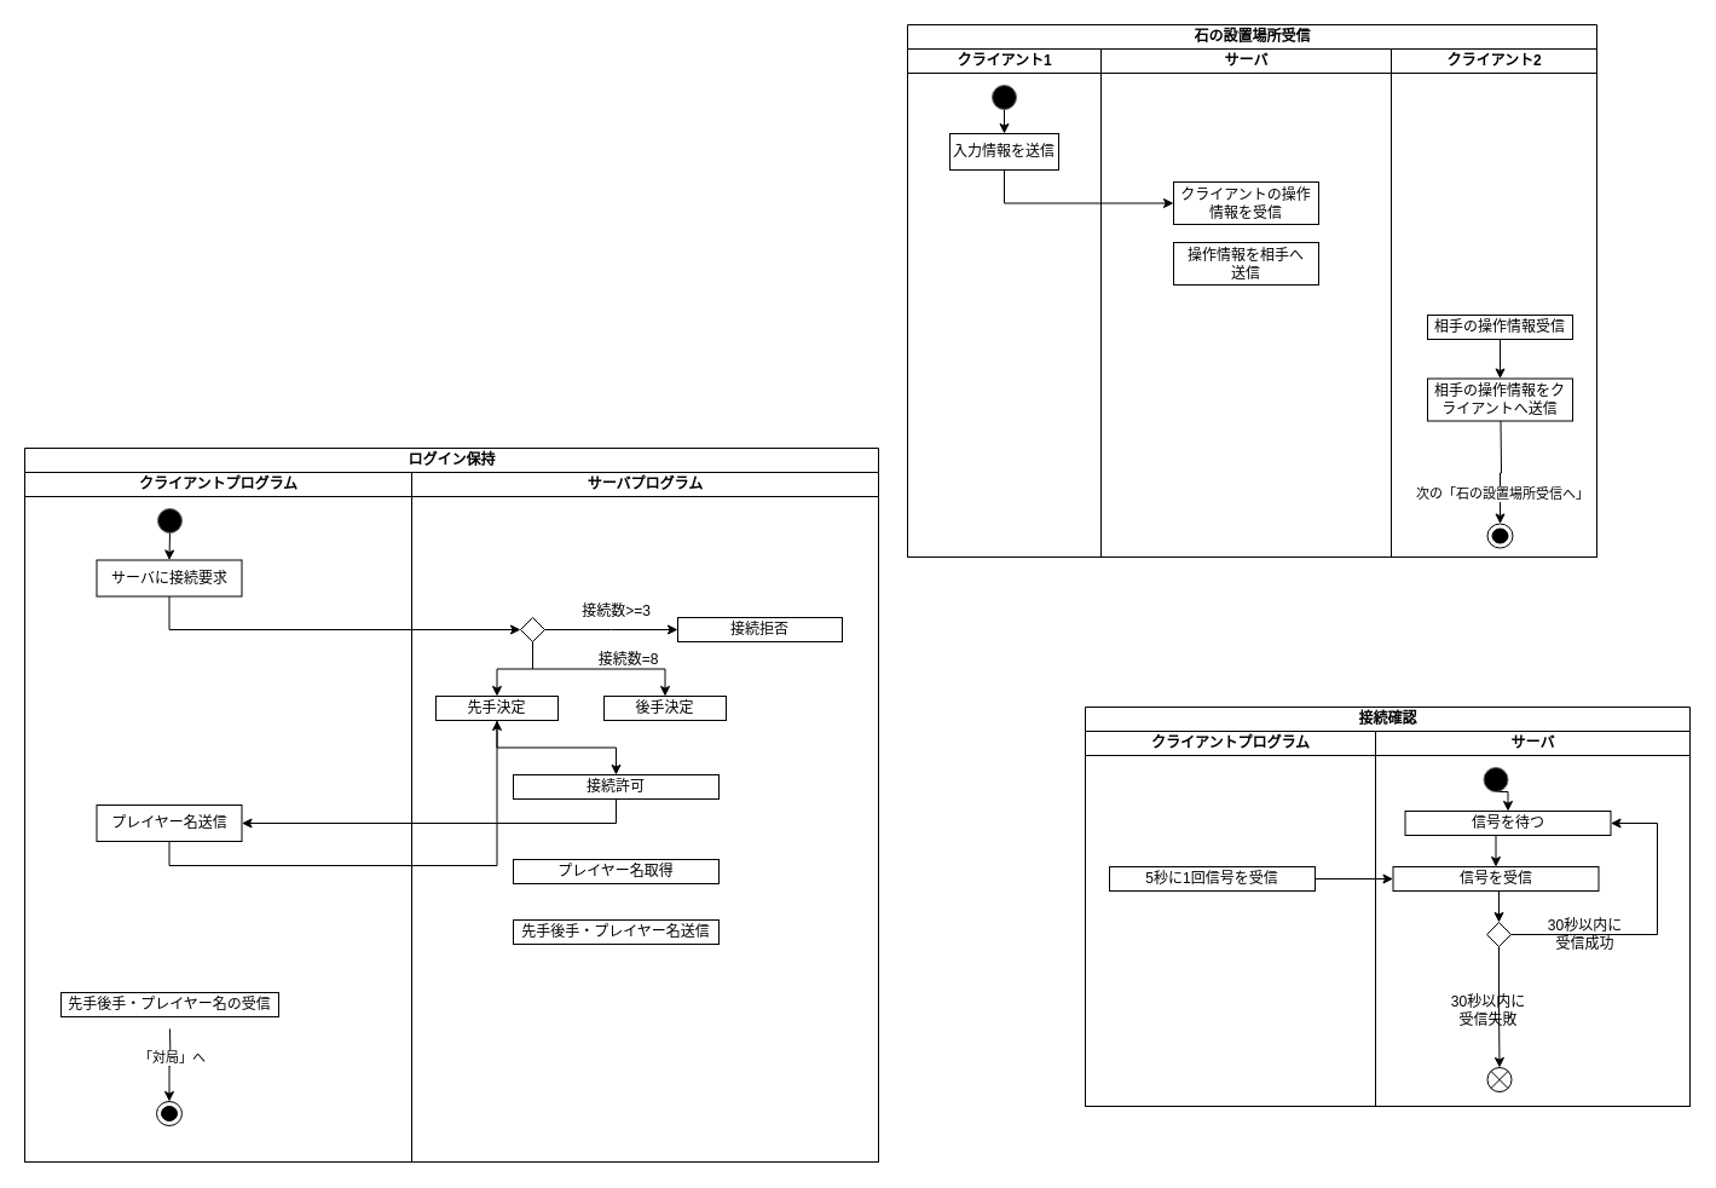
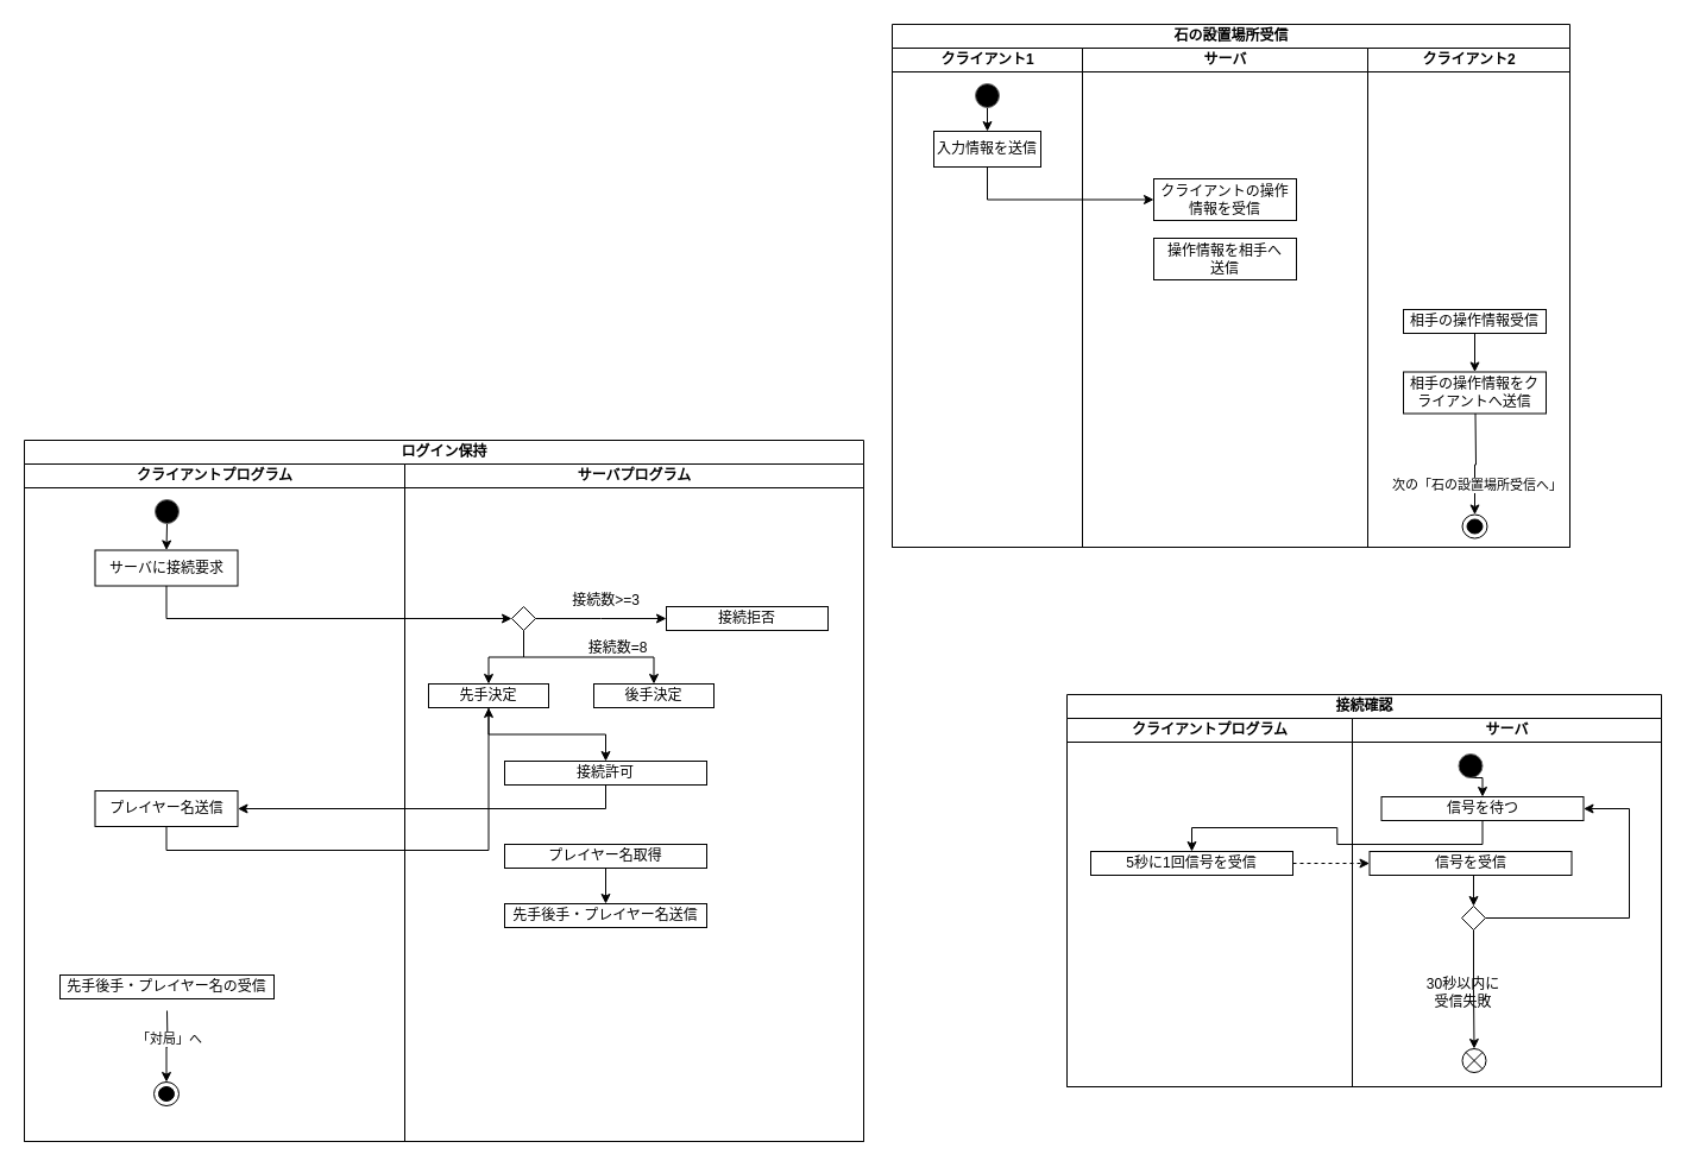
- <mxCell id="62" style="edgeStyle=orthogonalEdgeStyle;rounded=0;orthogonalLoop=1;jettySize=auto;html=1;exitX=0.5;exitY=1;exitDx=0;exitDy=0;entryX=0.5;entryY=0;entryDx=0;entryDy=0;" parent="48" source="63" target="54" edge="1"><mxGeometry relative="1" as="geometry" /></mxCell>
+ <mxCell id="62" style="edgeStyle=orthogonalEdgeStyle;rounded=0;orthogonalLoop=1;jettySize=auto;html=1;exitX=0.5;exitY=1;exitDx=0;exitDy=0;" parent="48" source="63" target="52" edge="1"><mxGeometry relative="1" as="geometry" /></mxCell>
- <mxCell id="61" style="edgeStyle=orthogonalEdgeStyle;rounded=0;orthogonalLoop=1;jettySize=auto;html=1;exitX=1;exitY=0.5;exitDx=0;exitDy=0;entryX=0;entryY=0.5;entryDx=0;entryDy=0;" parent="48" source="52" target="54" edge="1"><mxGeometry relative="1" as="geometry" /></mxCell>
+ <mxCell id="61" style="edgeStyle=orthogonalEdgeStyle;rounded=0;orthogonalLoop=1;jettySize=auto;html=1;exitX=1;exitY=0.5;exitDx=0;exitDy=0;entryX=0;entryY=0.5;entryDx=0;entryDy=0;dashed=1;" parent="48" source="52" target="54" edge="1"><mxGeometry relative="1" as="geometry" /></mxCell>
+ <mxCell id="19" style="edgeStyle=orthogonalEdgeStyle;rounded=0;orthogonalLoop=1;jettySize=auto;html=1;exitX=0.5;exitY=1;exitDx=0;exitDy=0;entryX=0.5;entryY=0;entryDx=0;entryDy=0;" edge="1" parent="12" source="20" target="21"><mxGeometry relative="1" as="geometry" /></mxCell>
- <mxCell id="51" value="30秒以内に&lt;div&gt;受信成功&lt;/div&gt;" style="text;html=1;align=center;verticalAlign=middle;resizable=0;points=[];autosize=1;strokeColor=none;fillColor=none;" parent="48" vertex="1"><mxGeometry x="133" y="148" width="80" height="40" as="geometry" /></mxCell>
